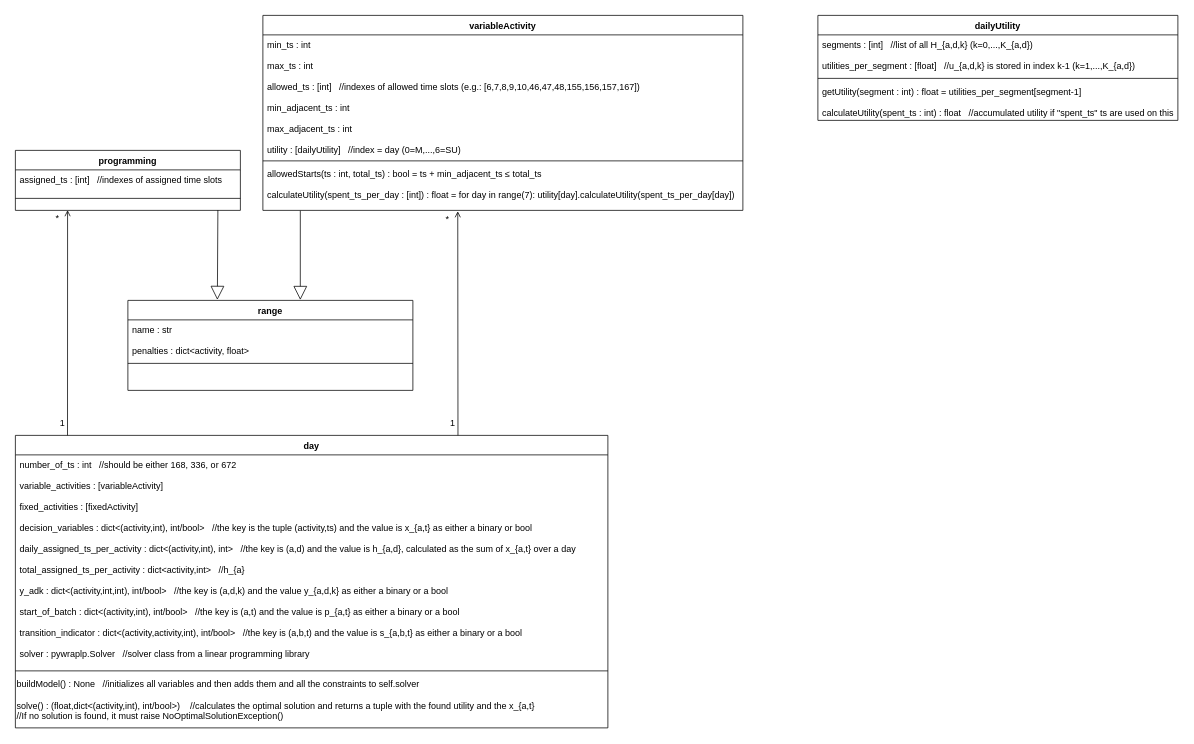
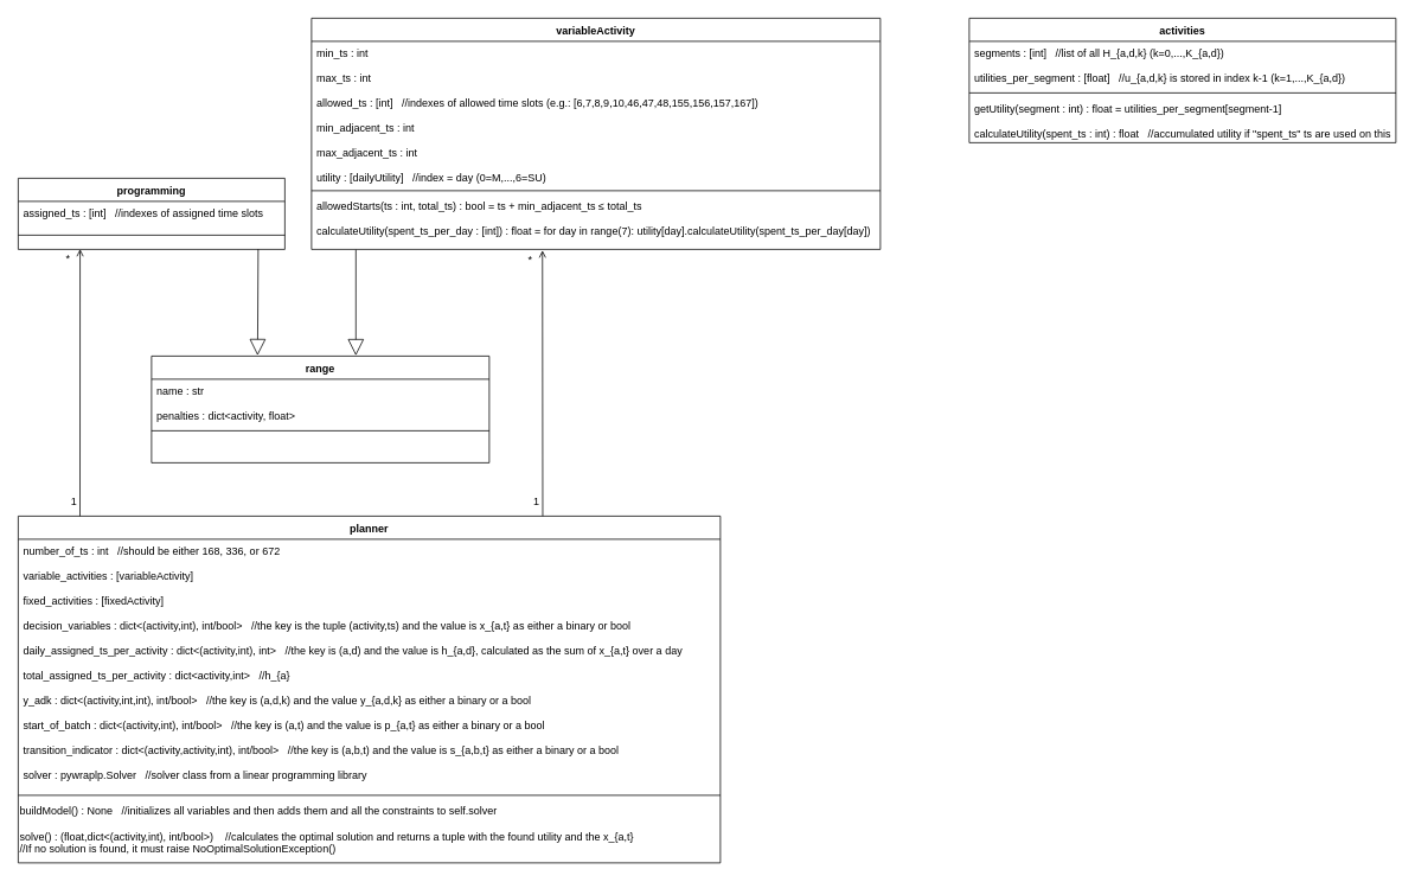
- <mxCell id="6" value="dailyUtility" style="swimlane;fontStyle=1;align=center;verticalAlign=top;childLayout=stackLayout;horizontal=1;startSize=26;horizontalStack=0;resizeParent=1;resizeLast=0;collapsible=1;marginBottom=0;rounded=0;shadow=0;strokeWidth=1;" parent="1" vertex="1"><mxGeometry x="1090" y="20" width="480" height="140" as="geometry"><mxRectangle x="550" y="140" width="160" height="26" as="alternateBounds" /></mxGeometry></mxCell>
+ <mxCell id="6" value="activities" style="swimlane;fontStyle=1;align=center;verticalAlign=top;childLayout=stackLayout;horizontal=1;startSize=26;horizontalStack=0;resizeParent=1;resizeLast=0;collapsible=1;marginBottom=0;rounded=0;shadow=0;strokeWidth=1;" parent="1" vertex="1"><mxGeometry x="1090" y="20" width="480" height="140" as="geometry"><mxRectangle x="550" y="140" width="160" height="26" as="alternateBounds" /></mxGeometry></mxCell>
- <mxCell id="18" value="day" style="swimlane;fontStyle=1;align=center;verticalAlign=top;childLayout=stackLayout;horizontal=1;startSize=26;horizontalStack=0;resizeParent=1;resizeLast=0;collapsible=1;marginBottom=0;rounded=0;shadow=0;strokeWidth=1;" vertex="1" parent="1"><mxGeometry x="20" y="580" width="790" height="390" as="geometry"><mxRectangle x="230" y="140" width="160" height="26" as="alternateBounds" /></mxGeometry></mxCell>
+ <mxCell id="18" value="planner" style="swimlane;fontStyle=1;align=center;verticalAlign=top;childLayout=stackLayout;horizontal=1;startSize=26;horizontalStack=0;resizeParent=1;resizeLast=0;collapsible=1;marginBottom=0;rounded=0;shadow=0;strokeWidth=1;" vertex="1" parent="1"><mxGeometry x="20" y="580" width="790" height="390" as="geometry"><mxRectangle x="230" y="140" width="160" height="26" as="alternateBounds" /></mxGeometry></mxCell>
